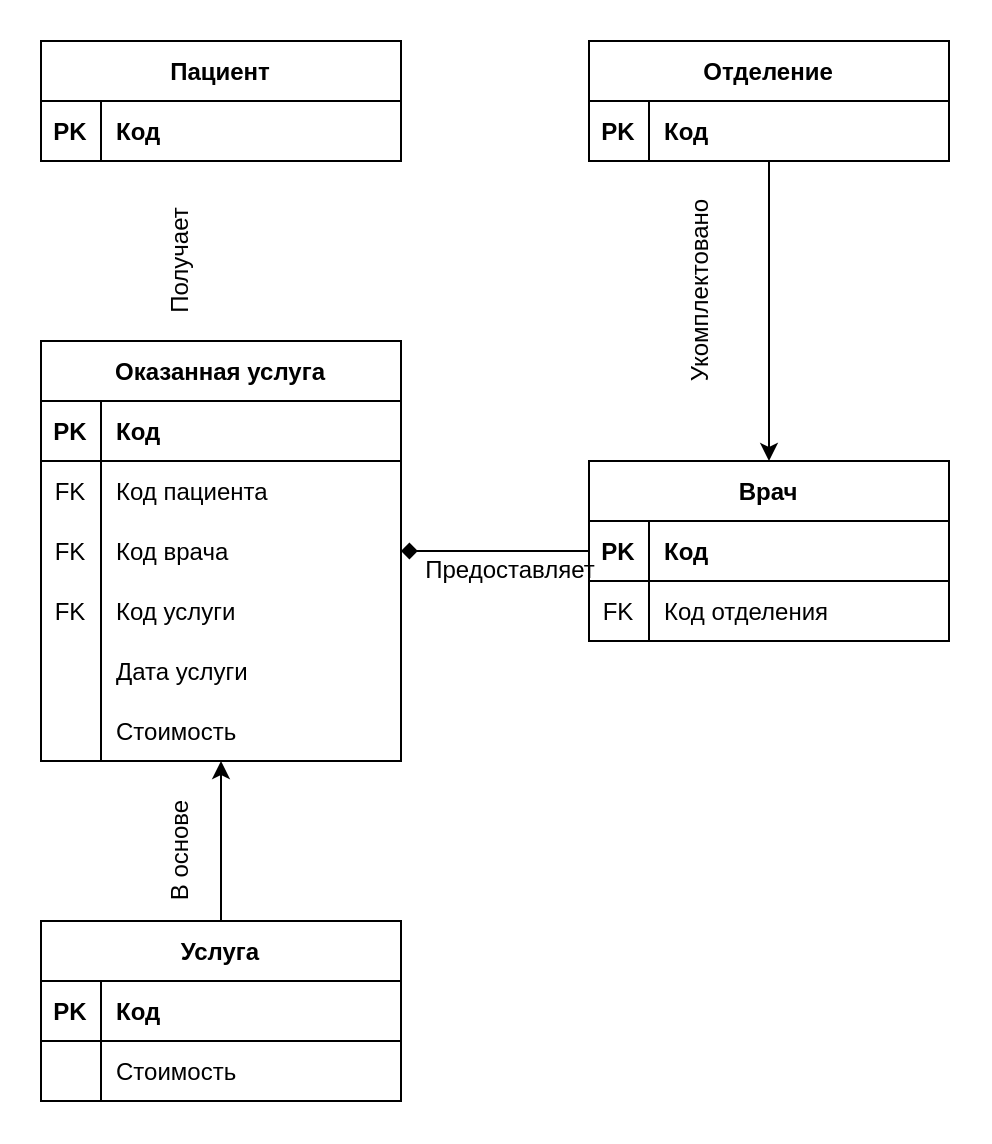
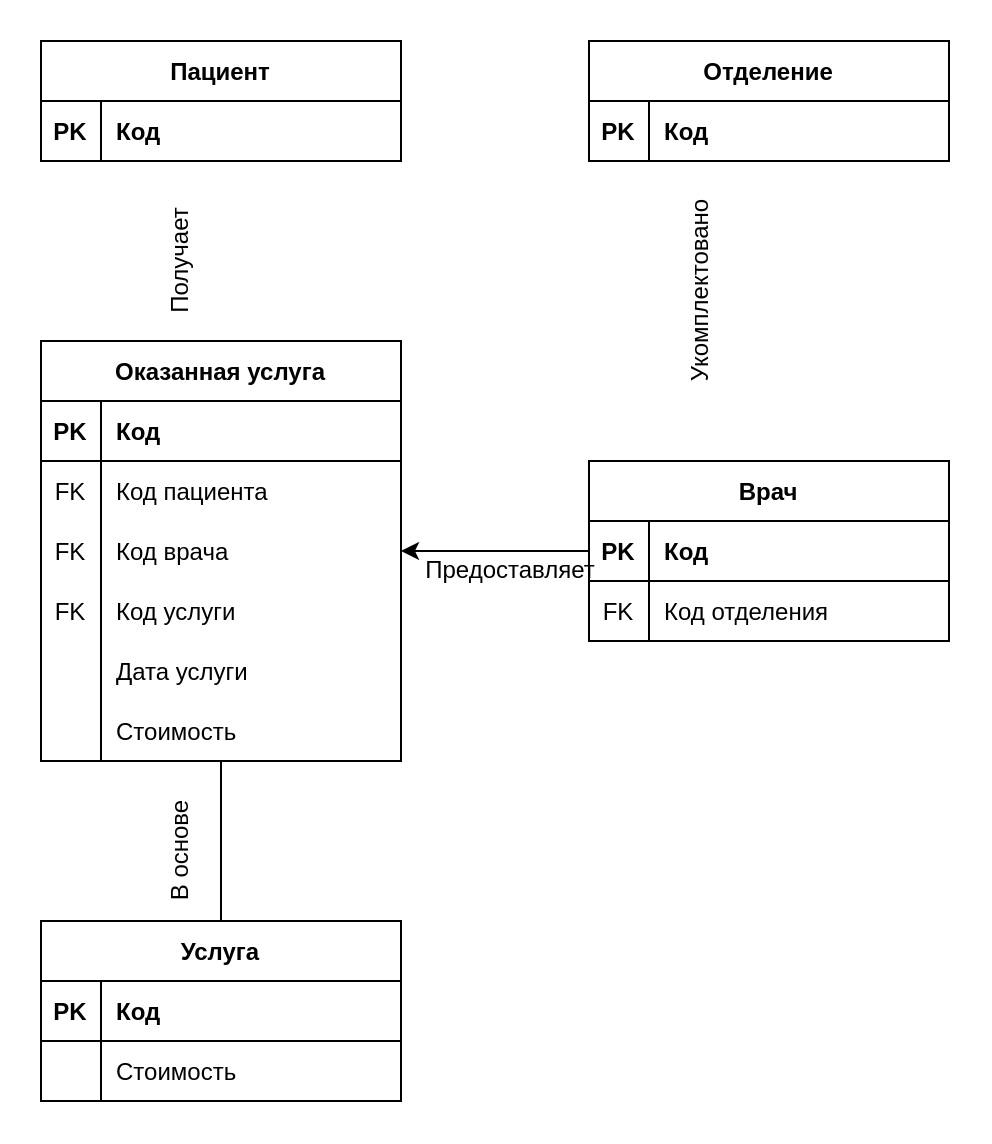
- <mxCell id="3" value="" style="endArrow=classic;html=1;rounded=0;" parent="1" source="4" target="12" edge="1"><mxGeometry width="50" height="50" relative="1" as="geometry"><mxPoint x="395" y="100" as="sourcePoint" /><mxPoint x="395" y="180" as="targetPoint" /></mxGeometry></mxCell>
- <mxCell id="2" value="" style="endArrow=diamond;html=1;rounded=0;" parent="1" source="12" target="19" edge="1"><mxGeometry width="50" height="50" relative="1" as="geometry"><mxPoint x="330" y="240" as="sourcePoint" /><mxPoint x="200" y="280" as="targetPoint" /></mxGeometry></mxCell>
+ <mxCell id="2" value="" style="endArrow=classic;html=1;rounded=0;" parent="1" source="12" target="19" edge="1"><mxGeometry width="50" height="50" relative="1" as="geometry"><mxPoint x="330" y="240" as="sourcePoint" /><mxPoint x="200" y="280" as="targetPoint" /></mxGeometry></mxCell>
- <mxCell id="48" value="" style="endArrow=classic;html=1;rounded=0;" edge="1" parent="1" source="41" target="19"><mxGeometry width="50" height="50" relative="1" as="geometry"><mxPoint x="297" y="390" as="sourcePoint" /><mxPoint x="203" y="390" as="targetPoint" /></mxGeometry></mxCell>
+ <mxCell id="48" value="" style="endArrow=none;html=1;rounded=0;" edge="1" parent="1" source="41" target="19"><mxGeometry width="50" height="50" relative="1" as="geometry"><mxPoint x="297" y="390" as="sourcePoint" /><mxPoint x="203" y="390" as="targetPoint" /></mxGeometry></mxCell>
